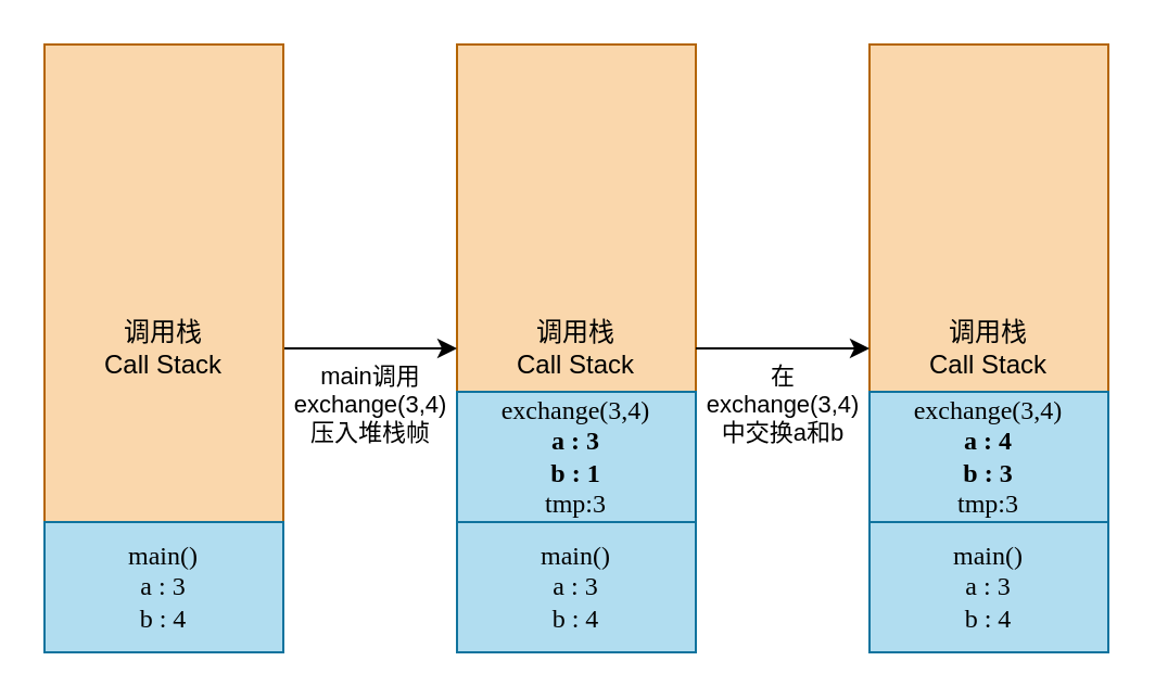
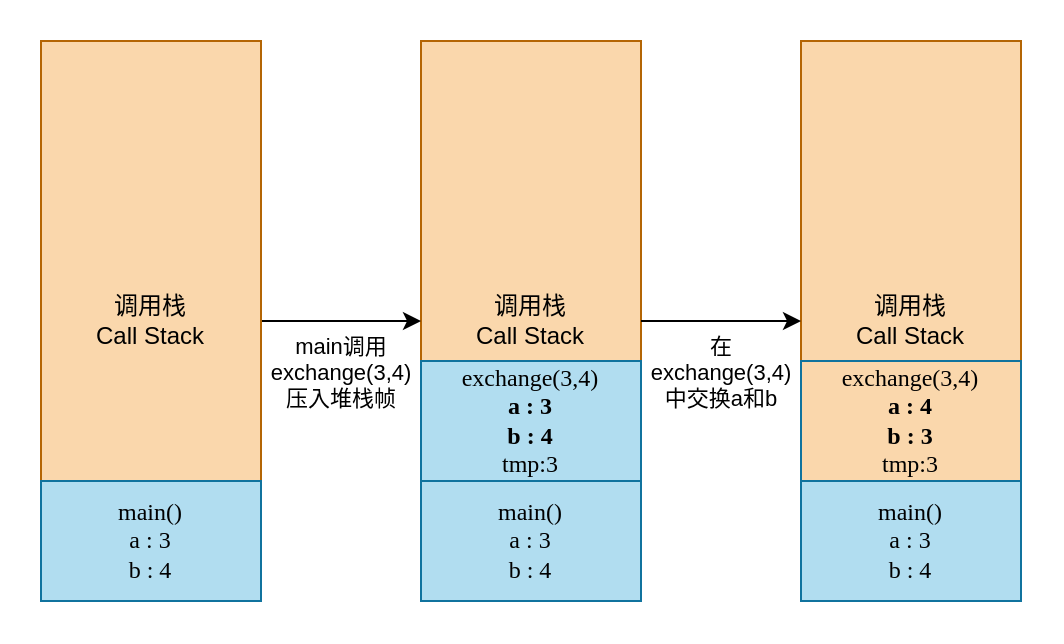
- <mxCell id="8" value="&lt;font face=&quot;consolas&quot;&gt;exchange(3,4)&lt;br&gt;&lt;b&gt;a : 3&lt;/b&gt;&lt;br&gt;&lt;b&gt;b : 1&lt;/b&gt;&lt;br&gt;tmp:3&lt;br&gt;&lt;/font&gt;" style="rounded=0;whiteSpace=wrap;html=1;fillColor=#b1ddf0;strokeColor=#10739e;" parent="1" vertex="1"><mxGeometry x="210" y="180" width="110" height="60" as="geometry" /></mxCell>
+ <mxCell id="8" value="&lt;font face=&quot;consolas&quot;&gt;exchange(3,4)&lt;br&gt;&lt;b&gt;a : 3&lt;/b&gt;&lt;br&gt;&lt;b&gt;b : 4&lt;/b&gt;&lt;br&gt;tmp:3&lt;br&gt;&lt;/font&gt;" style="rounded=0;whiteSpace=wrap;html=1;fillColor=#b1ddf0;strokeColor=#10739e;" parent="1" vertex="1"><mxGeometry x="210" y="180" width="110" height="60" as="geometry" /></mxCell>
- <mxCell id="11" value="&lt;font face=&quot;consolas&quot;&gt;exchange(3,4)&lt;br&gt;&lt;b&gt;a : 4&lt;br&gt;b : 3&lt;br&gt;&lt;/b&gt;tmp:3&lt;br&gt;&lt;/font&gt;" style="rounded=0;whiteSpace=wrap;html=1;fillColor=#b1ddf0;strokeColor=#10739e;" parent="1" vertex="1"><mxGeometry x="400" y="180" width="110" height="60" as="geometry" /></mxCell>
+ <mxCell id="11" value="&lt;font face=&quot;consolas&quot;&gt;exchange(3,4)&lt;br&gt;&lt;b&gt;a : 4&lt;br&gt;b : 3&lt;br&gt;&lt;/b&gt;tmp:3&lt;br&gt;&lt;/font&gt;" style="rounded=0;whiteSpace=wrap;html=1;fillColor=#fad7ac;strokeColor=#10739e;" parent="1" vertex="1"><mxGeometry x="400" y="180" width="110" height="60" as="geometry" /></mxCell>
